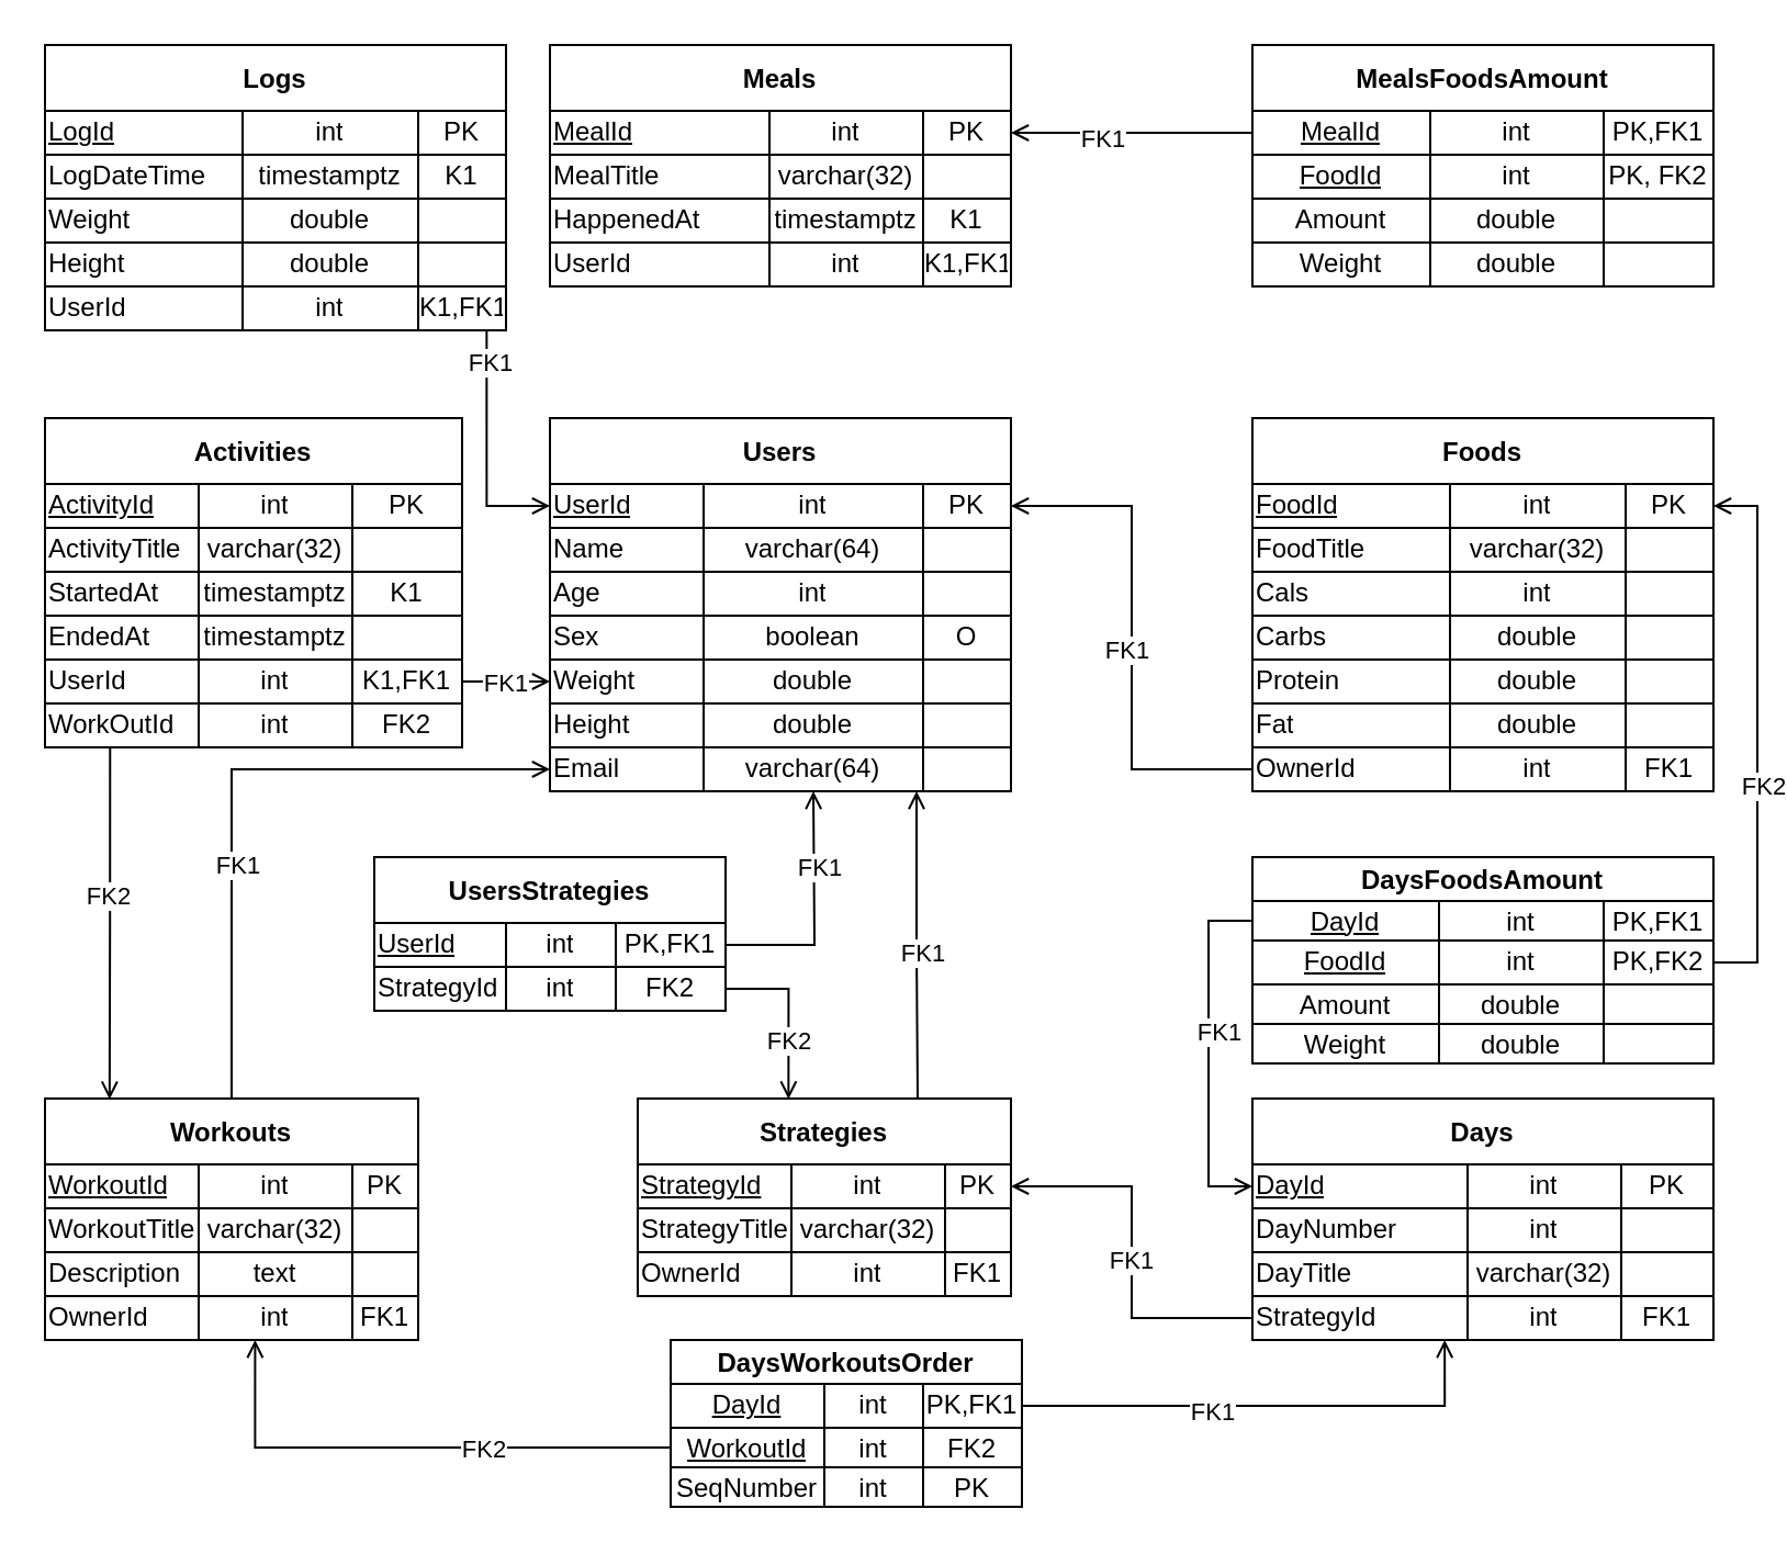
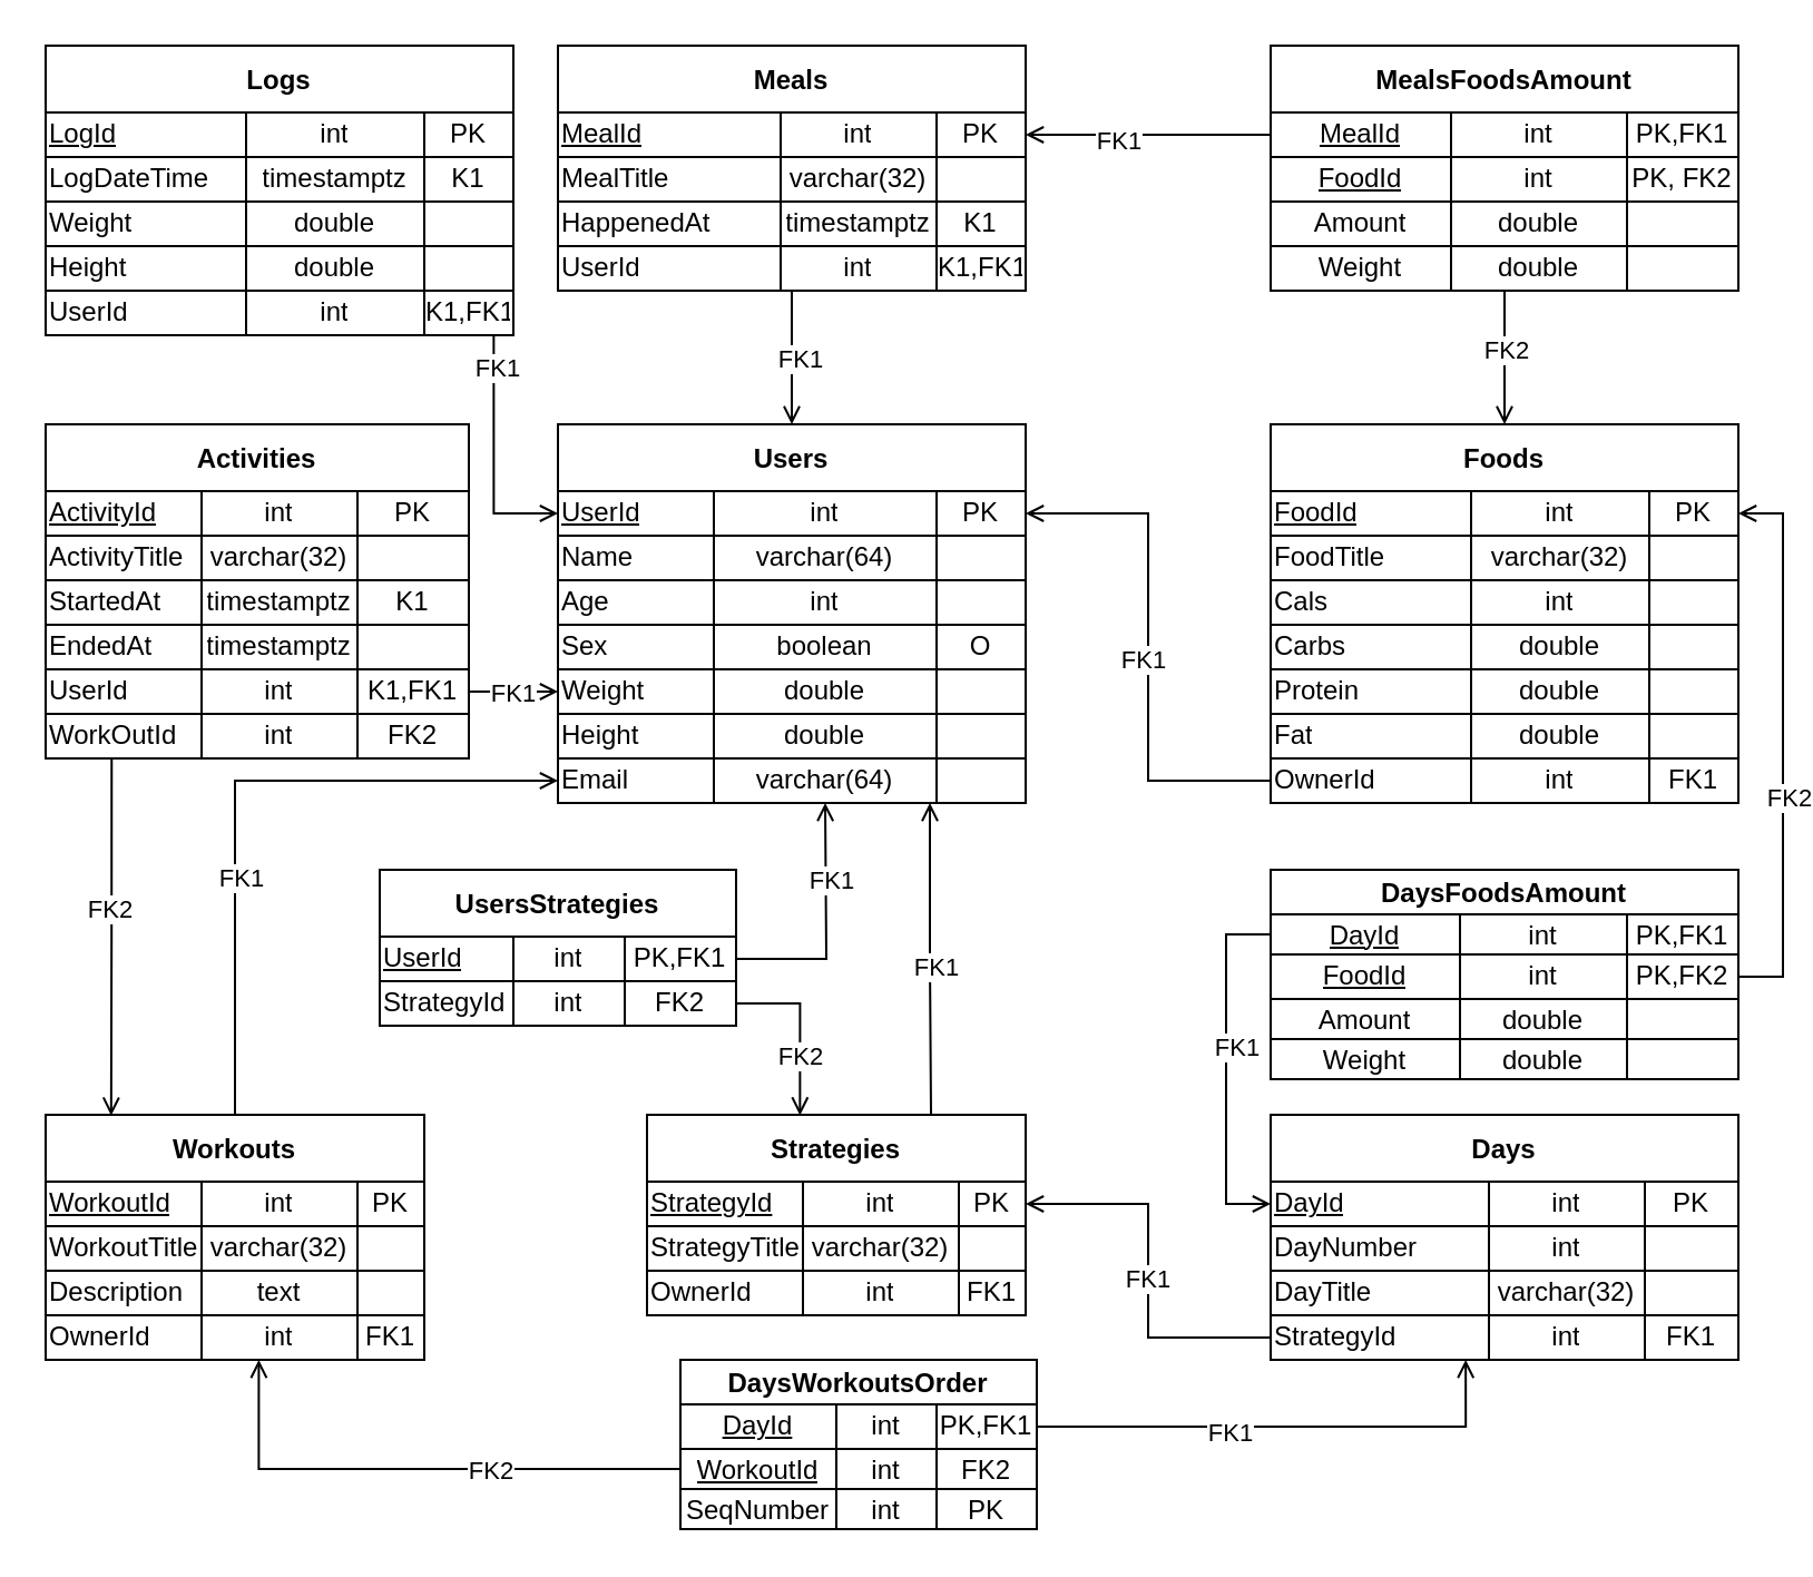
+ <mxCell id="98" style="edgeStyle=orthogonalEdgeStyle;rounded=0;orthogonalLoop=1;jettySize=auto;html=1;startArrow=none;startFill=0;endArrow=open;endFill=0;" edge="1" parent="1" source="100" target="19"><mxGeometry relative="1" as="geometry" /></mxCell>
+ <mxCell id="99" value="FK1" style="edgeLabel;html=1;align=center;verticalAlign=middle;resizable=0;points=[];" vertex="1" connectable="0" parent="98"><mxGeometry x="0.002" y="3" relative="1" as="geometry"><mxPoint as="offset" /></mxGeometry></mxCell>
+ <mxCell id="208" style="edgeStyle=orthogonalEdgeStyle;rounded=0;orthogonalLoop=1;jettySize=auto;html=1;entryX=0.5;entryY=0;entryDx=0;entryDy=0;startArrow=none;startFill=0;endArrow=open;endFill=0;" edge="1" parent="1" source="210" target="69"><mxGeometry relative="1" as="geometry" /></mxCell>
+ <mxCell id="209" value="FK2" style="edgeLabel;html=1;align=center;verticalAlign=middle;resizable=0;points=[];" vertex="1" connectable="0" parent="208"><mxGeometry x="-0.136" relative="1" as="geometry"><mxPoint as="offset" /></mxGeometry></mxCell>
